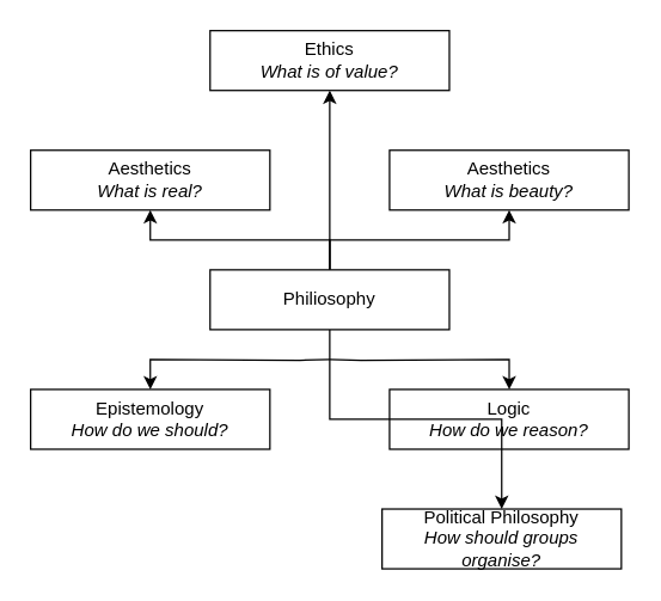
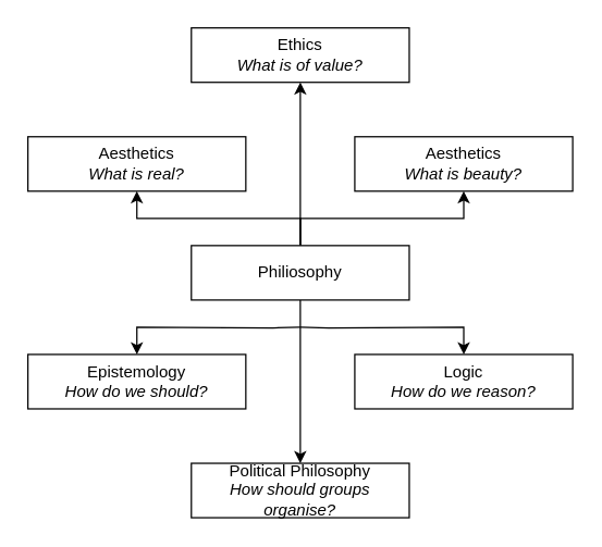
- <mxCell id="7" value="Political Philosophy&lt;br&gt;&lt;i&gt;How should groups organise?&lt;/i&gt;" style="rounded=0;whiteSpace=wrap;html=1;" vertex="1" parent="1"><mxGeometry x="255" y="340" width="160" height="40" as="geometry" /></mxCell>
+ <mxCell id="7" value="Political Philosophy&lt;br&gt;&lt;i&gt;How should groups organise?&lt;/i&gt;" style="rounded=0;whiteSpace=wrap;html=1;" vertex="1" parent="1"><mxGeometry x="140" y="340" width="160" height="40" as="geometry" /></mxCell>
